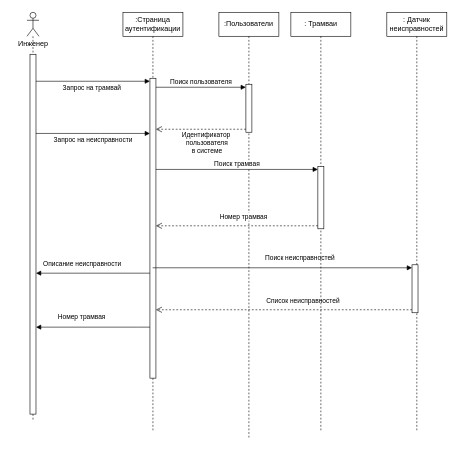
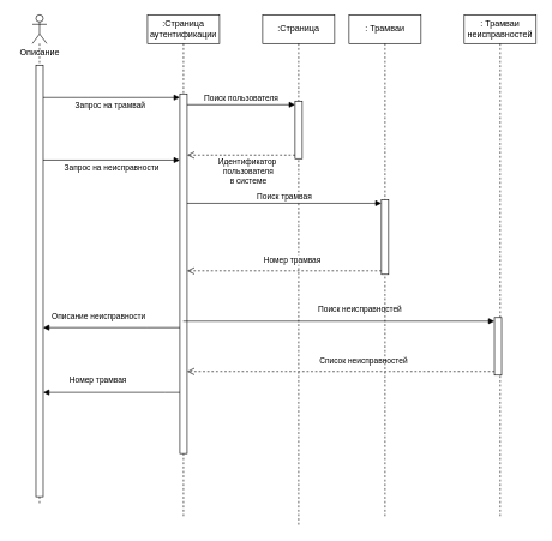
- <mxCell id="7" value=":Пользователи" style="shape=umlLifeline;perimeter=lifelinePerimeter;whiteSpace=wrap;html=1;container=1;dropTarget=0;collapsible=0;recursiveResize=0;outlineConnect=0;portConstraint=eastwest;newEdgeStyle={&quot;curved&quot;:0,&quot;rounded&quot;:0};" vertex="1" parent="1"><mxGeometry x="364" y="20" width="100" height="710" as="geometry" /></mxCell>
+ <mxCell id="7" value=":Страница" style="shape=umlLifeline;perimeter=lifelinePerimeter;whiteSpace=wrap;html=1;container=1;dropTarget=0;collapsible=0;recursiveResize=0;outlineConnect=0;portConstraint=eastwest;newEdgeStyle={&quot;curved&quot;:0,&quot;rounded&quot;:0};" vertex="1" parent="1"><mxGeometry x="364" y="20" width="100" height="710" as="geometry" /></mxCell>
- <mxCell id="11" value=": Датчик неисправностей" style="shape=umlLifeline;perimeter=lifelinePerimeter;whiteSpace=wrap;html=1;container=1;dropTarget=0;collapsible=0;recursiveResize=0;outlineConnect=0;portConstraint=eastwest;newEdgeStyle={&quot;curved&quot;:0,&quot;rounded&quot;:0};" vertex="1" parent="1"><mxGeometry x="644" y="20" width="100" height="700" as="geometry" /></mxCell>
+ <mxCell id="11" value=": Трамваи неисправностей" style="shape=umlLifeline;perimeter=lifelinePerimeter;whiteSpace=wrap;html=1;container=1;dropTarget=0;collapsible=0;recursiveResize=0;outlineConnect=0;portConstraint=eastwest;newEdgeStyle={&quot;curved&quot;:0,&quot;rounded&quot;:0};" vertex="1" parent="1"><mxGeometry x="644" y="20" width="100" height="700" as="geometry" /></mxCell>
- <mxCell id="19" value="Инженер" style="text;html=1;align=center;verticalAlign=middle;resizable=0;points=[];autosize=1;strokeColor=none;fillColor=none;" vertex="1" parent="1"><mxGeometry x="20" y="60" width="68" height="26" as="geometry" /></mxCell>
+ <mxCell id="19" value="Описание" style="text;html=1;align=center;verticalAlign=middle;resizable=0;points=[];autosize=1;strokeColor=none;fillColor=none;" vertex="1" parent="1"><mxGeometry x="20" y="60" width="68" height="26" as="geometry" /></mxCell>
